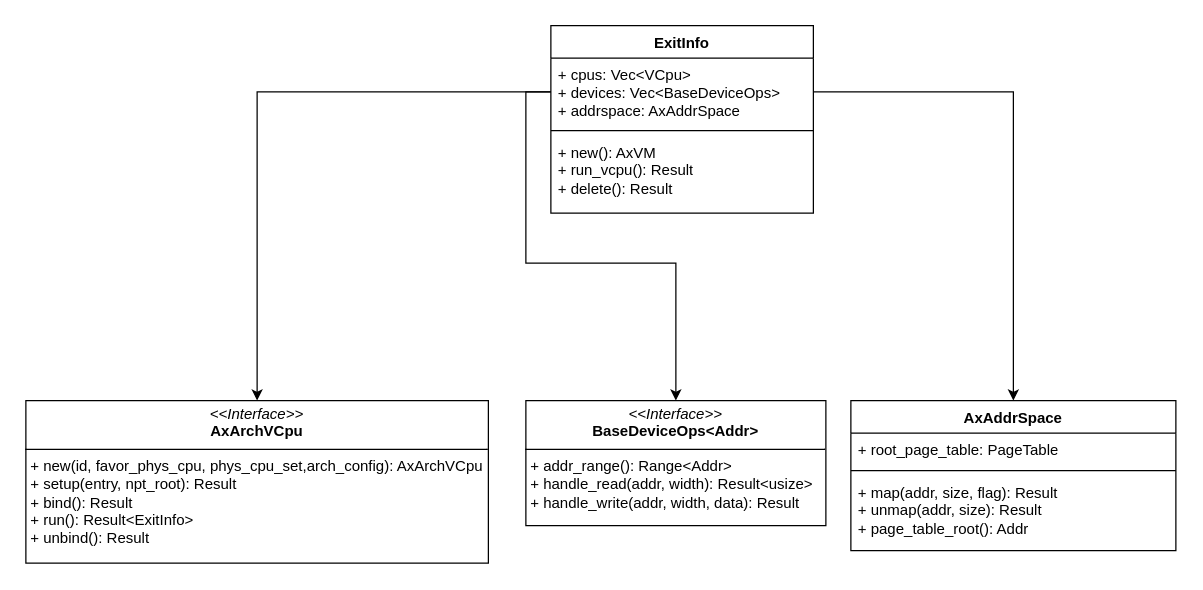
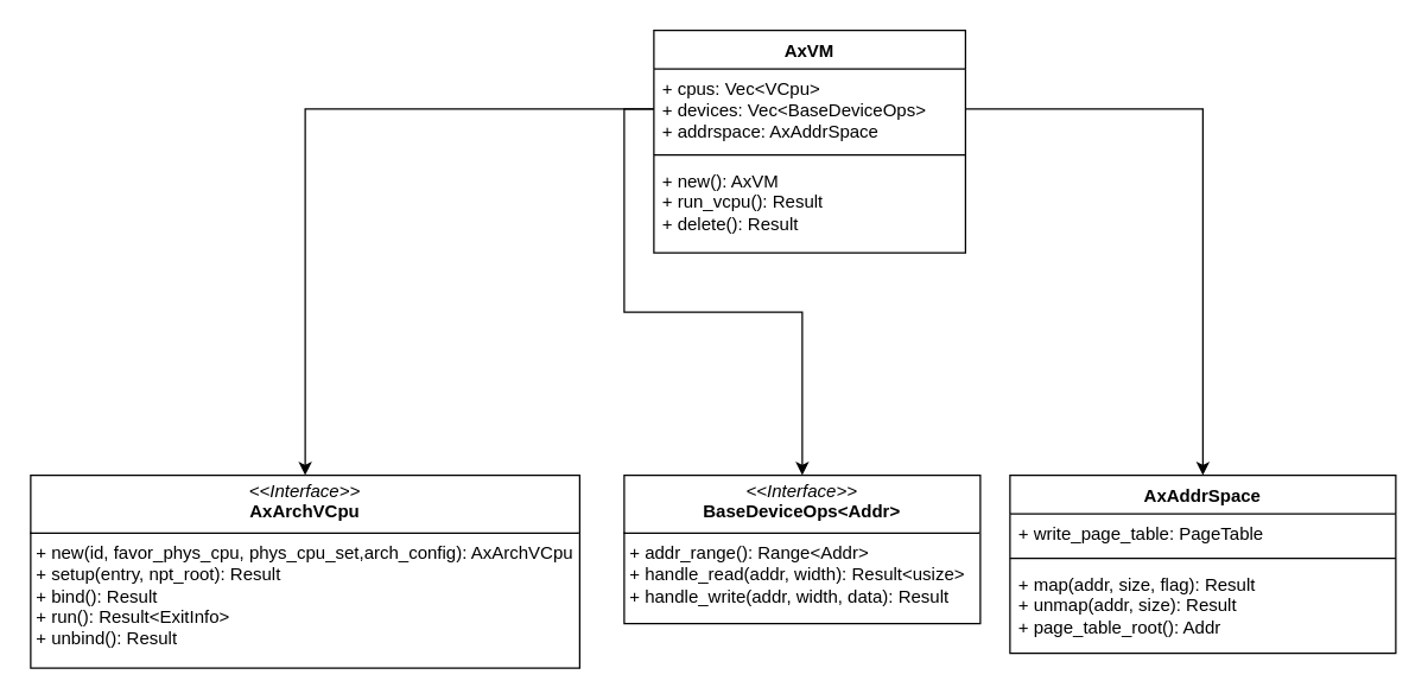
- <mxCell id="8" value="ExitInfo" style="swimlane;fontStyle=1;align=center;verticalAlign=top;childLayout=stackLayout;horizontal=1;startSize=26;horizontalStack=0;resizeParent=1;resizeParentMax=0;resizeLast=0;collapsible=1;marginBottom=0;whiteSpace=wrap;html=1;" vertex="1" parent="1"><mxGeometry x="440" y="20" width="210" height="150" as="geometry" /></mxCell>
+ <mxCell id="8" value="AxVM" style="swimlane;fontStyle=1;align=center;verticalAlign=top;childLayout=stackLayout;horizontal=1;startSize=26;horizontalStack=0;resizeParent=1;resizeParentMax=0;resizeLast=0;collapsible=1;marginBottom=0;whiteSpace=wrap;html=1;" vertex="1" parent="1"><mxGeometry x="440" y="20" width="210" height="150" as="geometry" /></mxCell>
- <mxCell id="5" value="+ root_page_table: PageTable" style="text;strokeColor=none;fillColor=none;align=left;verticalAlign=top;spacingLeft=4;spacingRight=4;overflow=hidden;rotatable=0;points=[[0,0.5],[1,0.5]];portConstraint=eastwest;whiteSpace=wrap;html=1;" vertex="1" parent="4"><mxGeometry y="26" width="260" height="26" as="geometry" /></mxCell>
+ <mxCell id="5" value="+ write_page_table: PageTable" style="text;strokeColor=none;fillColor=none;align=left;verticalAlign=top;spacingLeft=4;spacingRight=4;overflow=hidden;rotatable=0;points=[[0,0.5],[1,0.5]];portConstraint=eastwest;whiteSpace=wrap;html=1;" vertex="1" parent="4"><mxGeometry y="26" width="260" height="26" as="geometry" /></mxCell>
